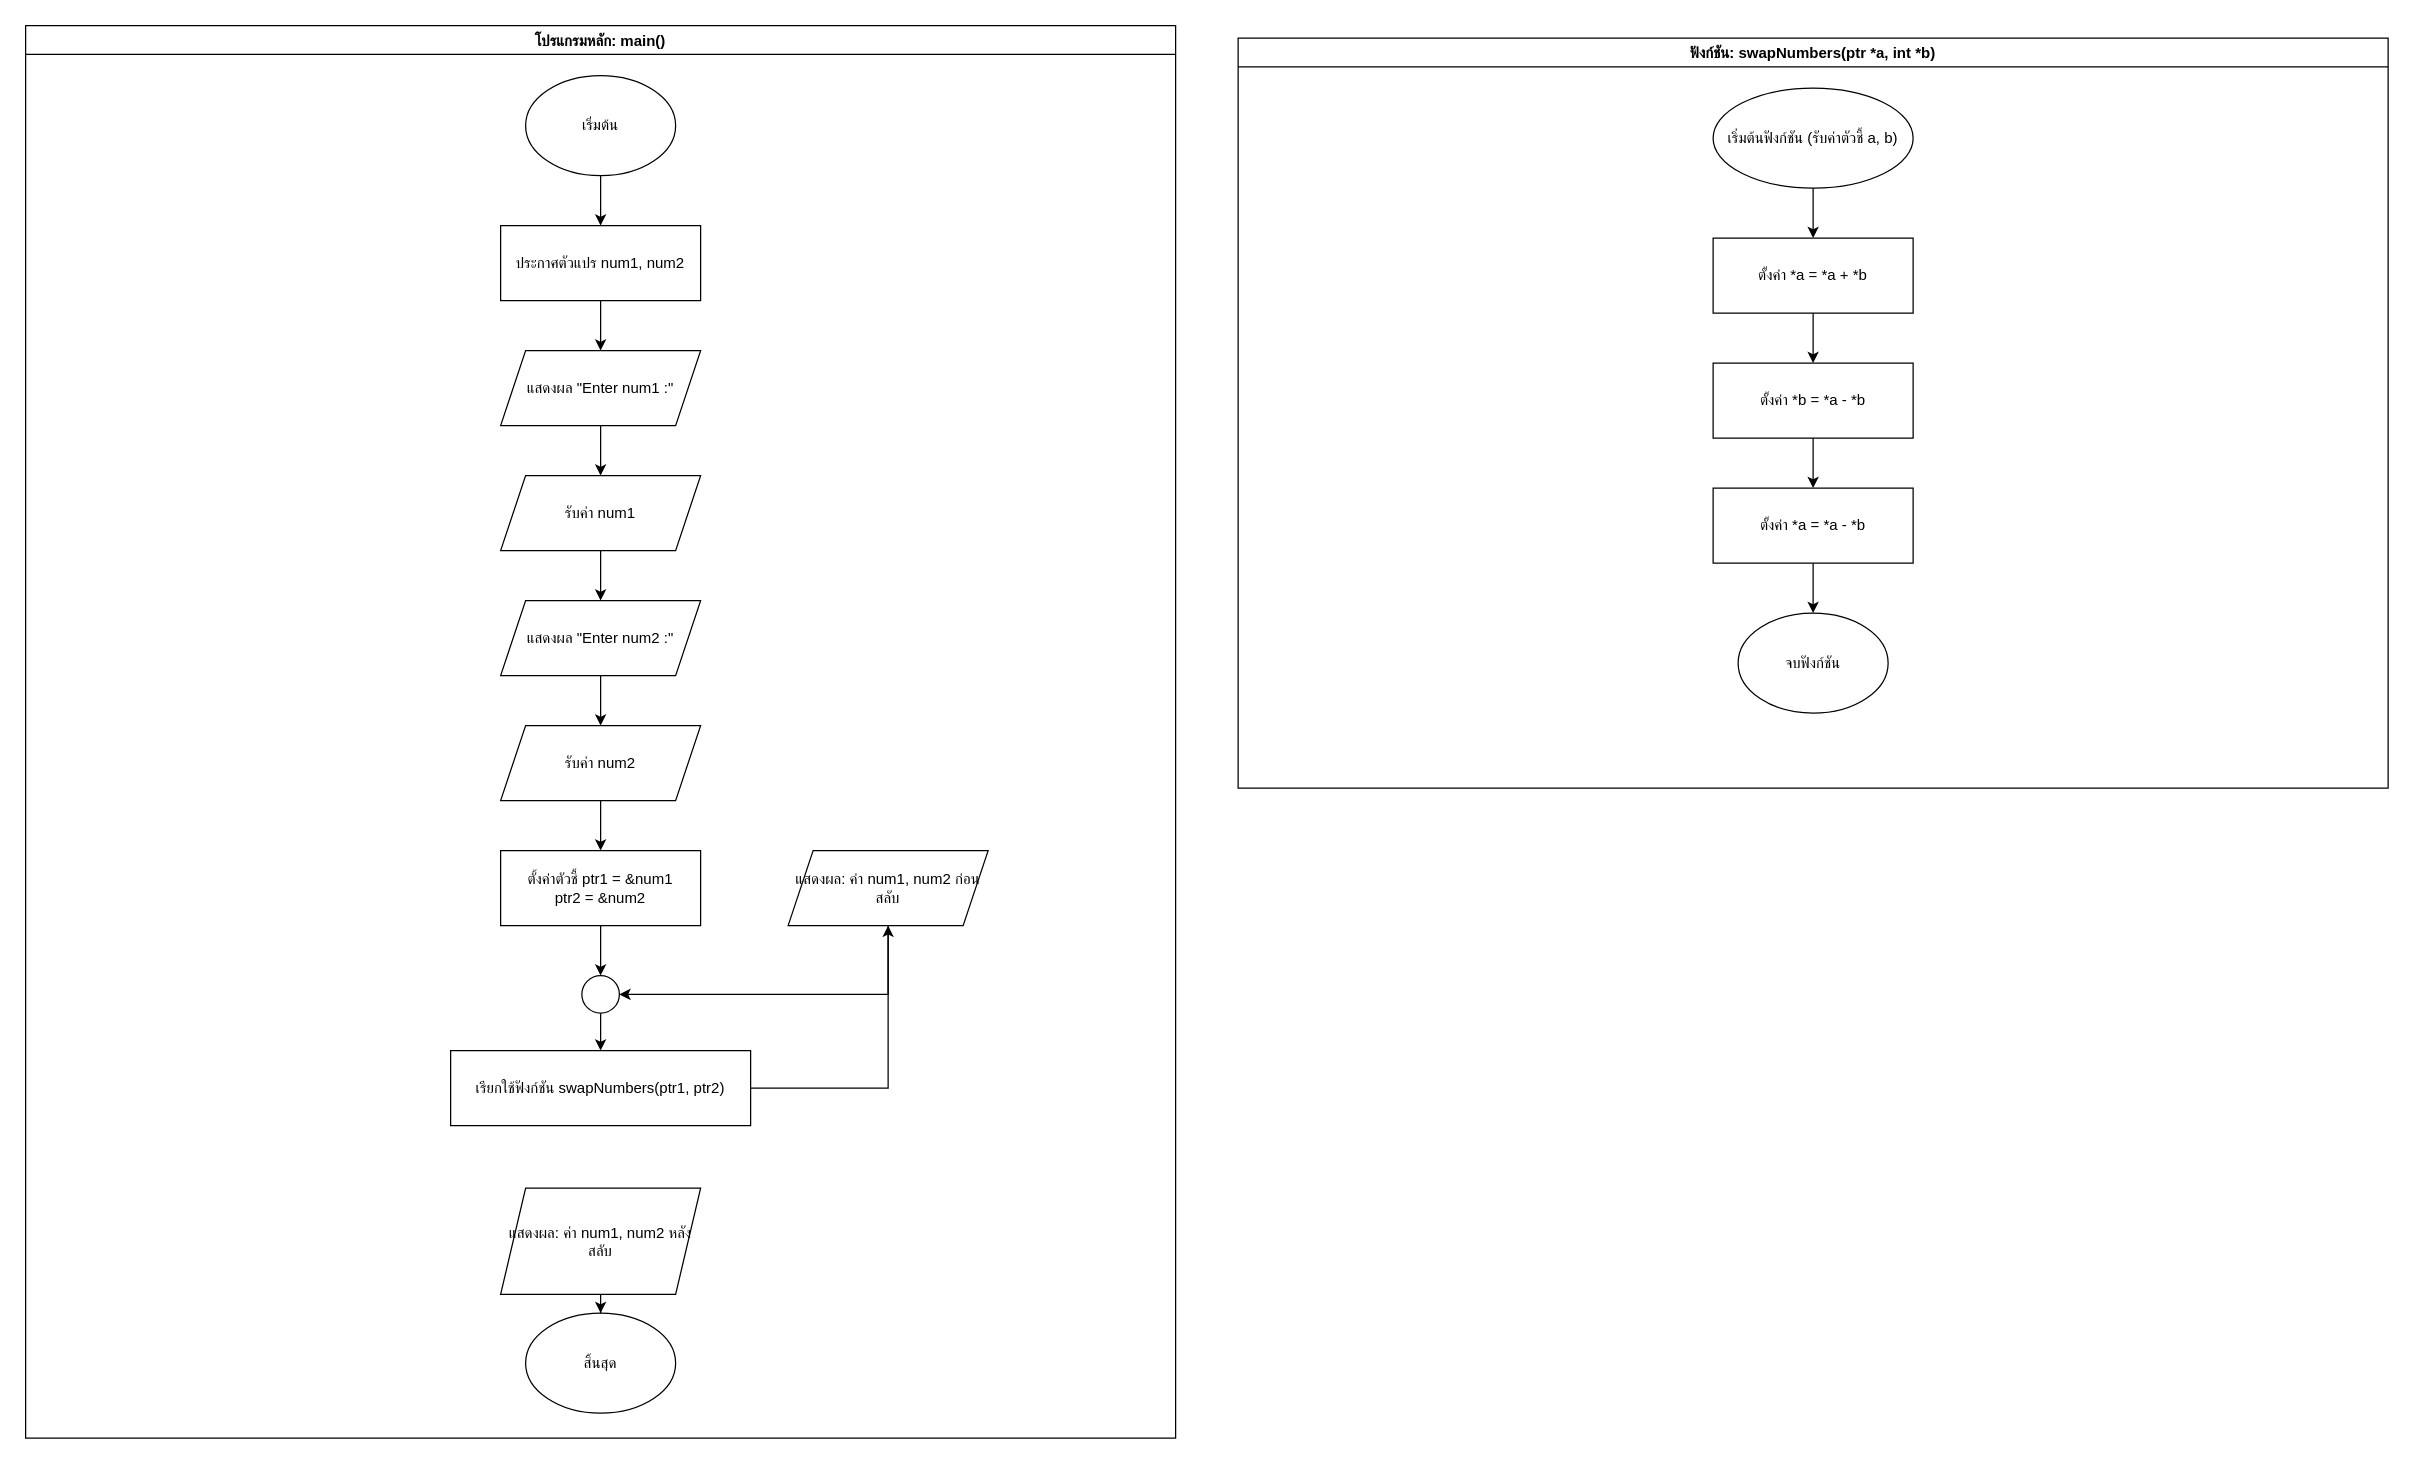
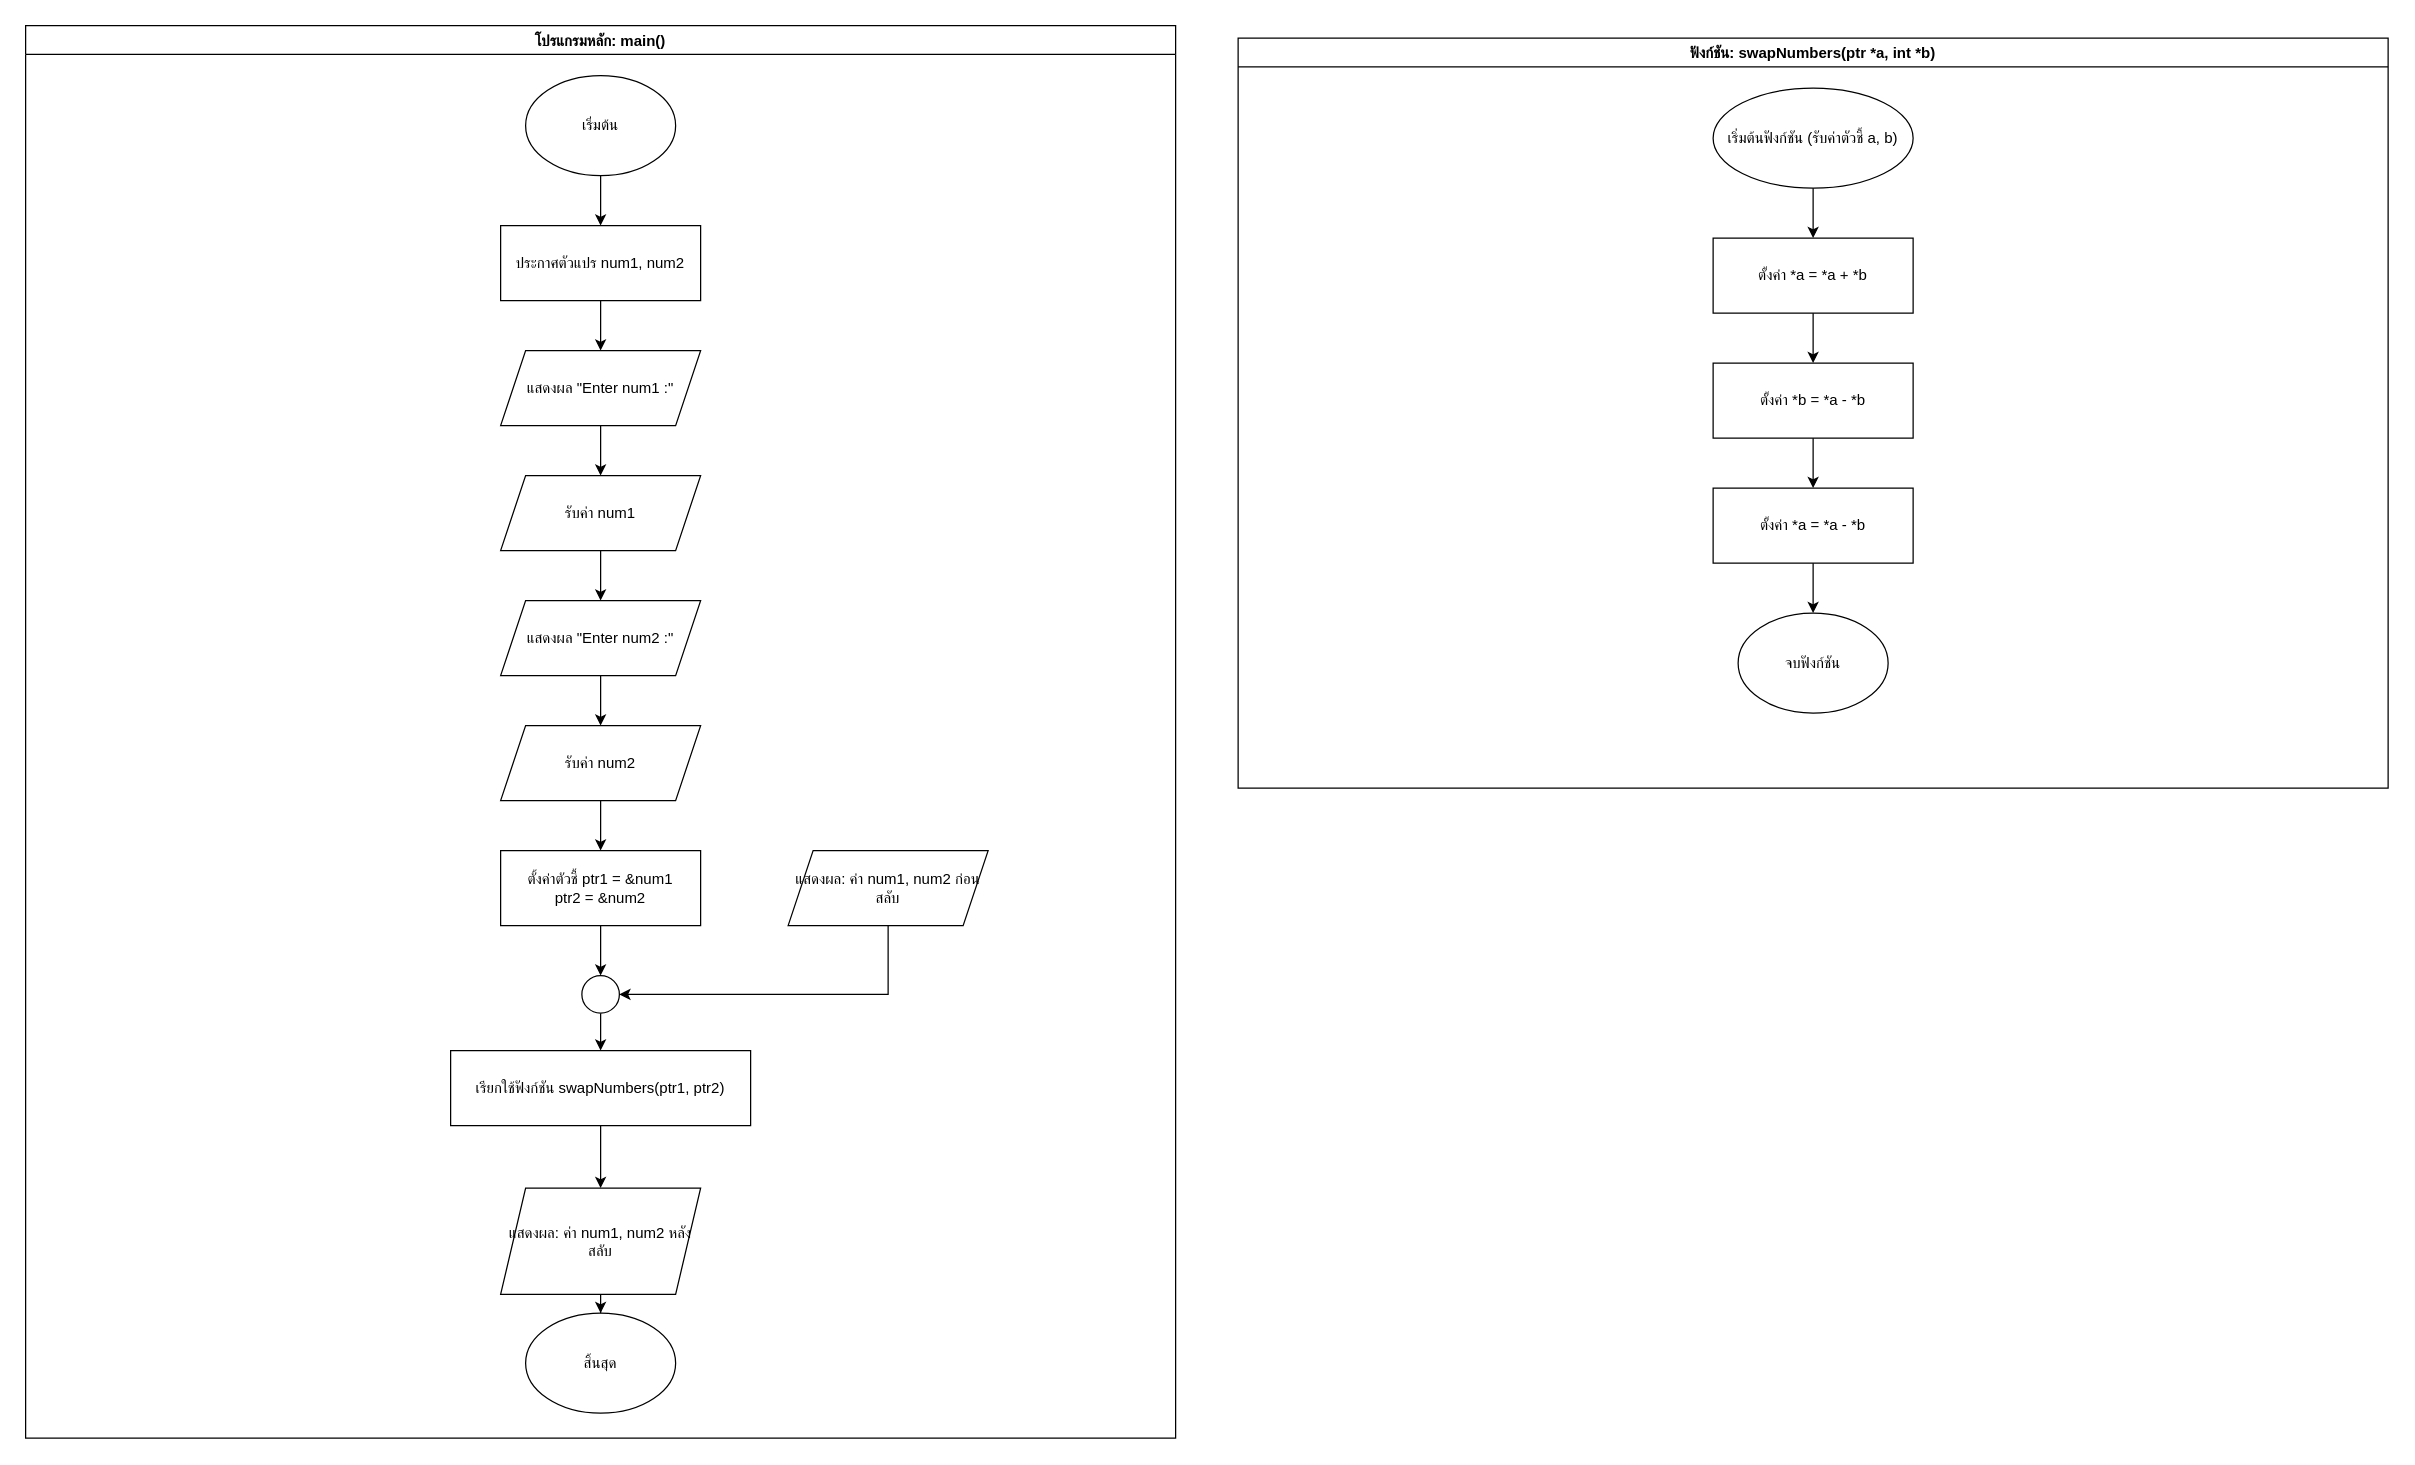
- <mxCell id="24" value="" style="edgeStyle=orthogonalEdgeStyle;rounded=0;orthogonalLoop=1;jettySize=auto;html=1;" edge="1" parent="2" source="25" target="18"><mxGeometry relative="1" as="geometry" /></mxCell>
+ <mxCell id="24" value="" style="edgeStyle=orthogonalEdgeStyle;rounded=0;orthogonalLoop=1;jettySize=auto;html=1;" edge="1" parent="2" source="25" target="20"><mxGeometry relative="1" as="geometry" /></mxCell>
